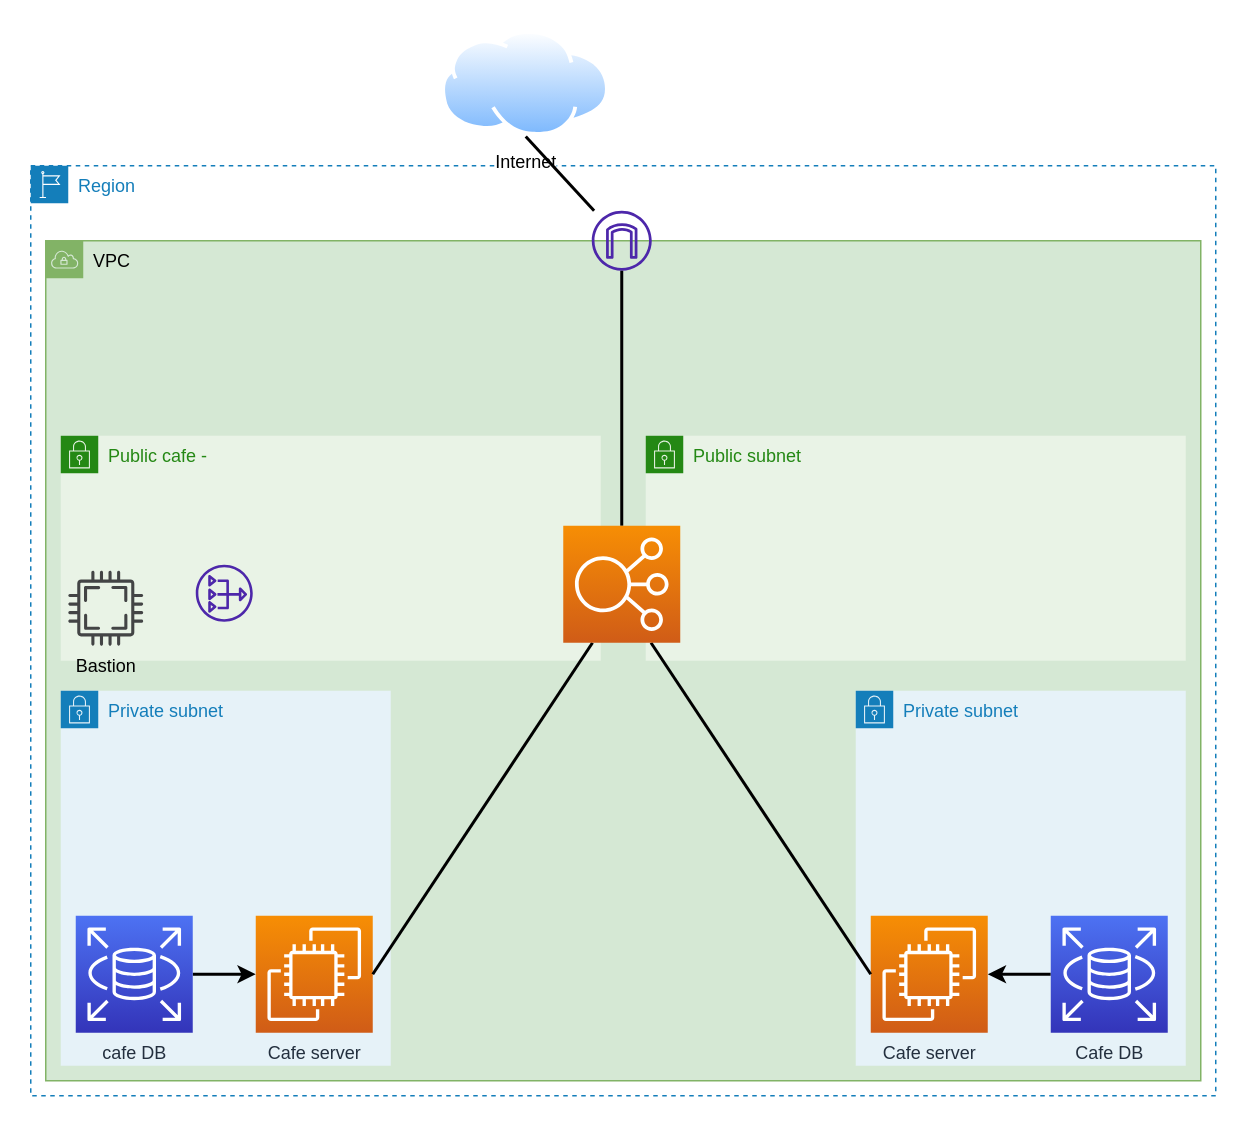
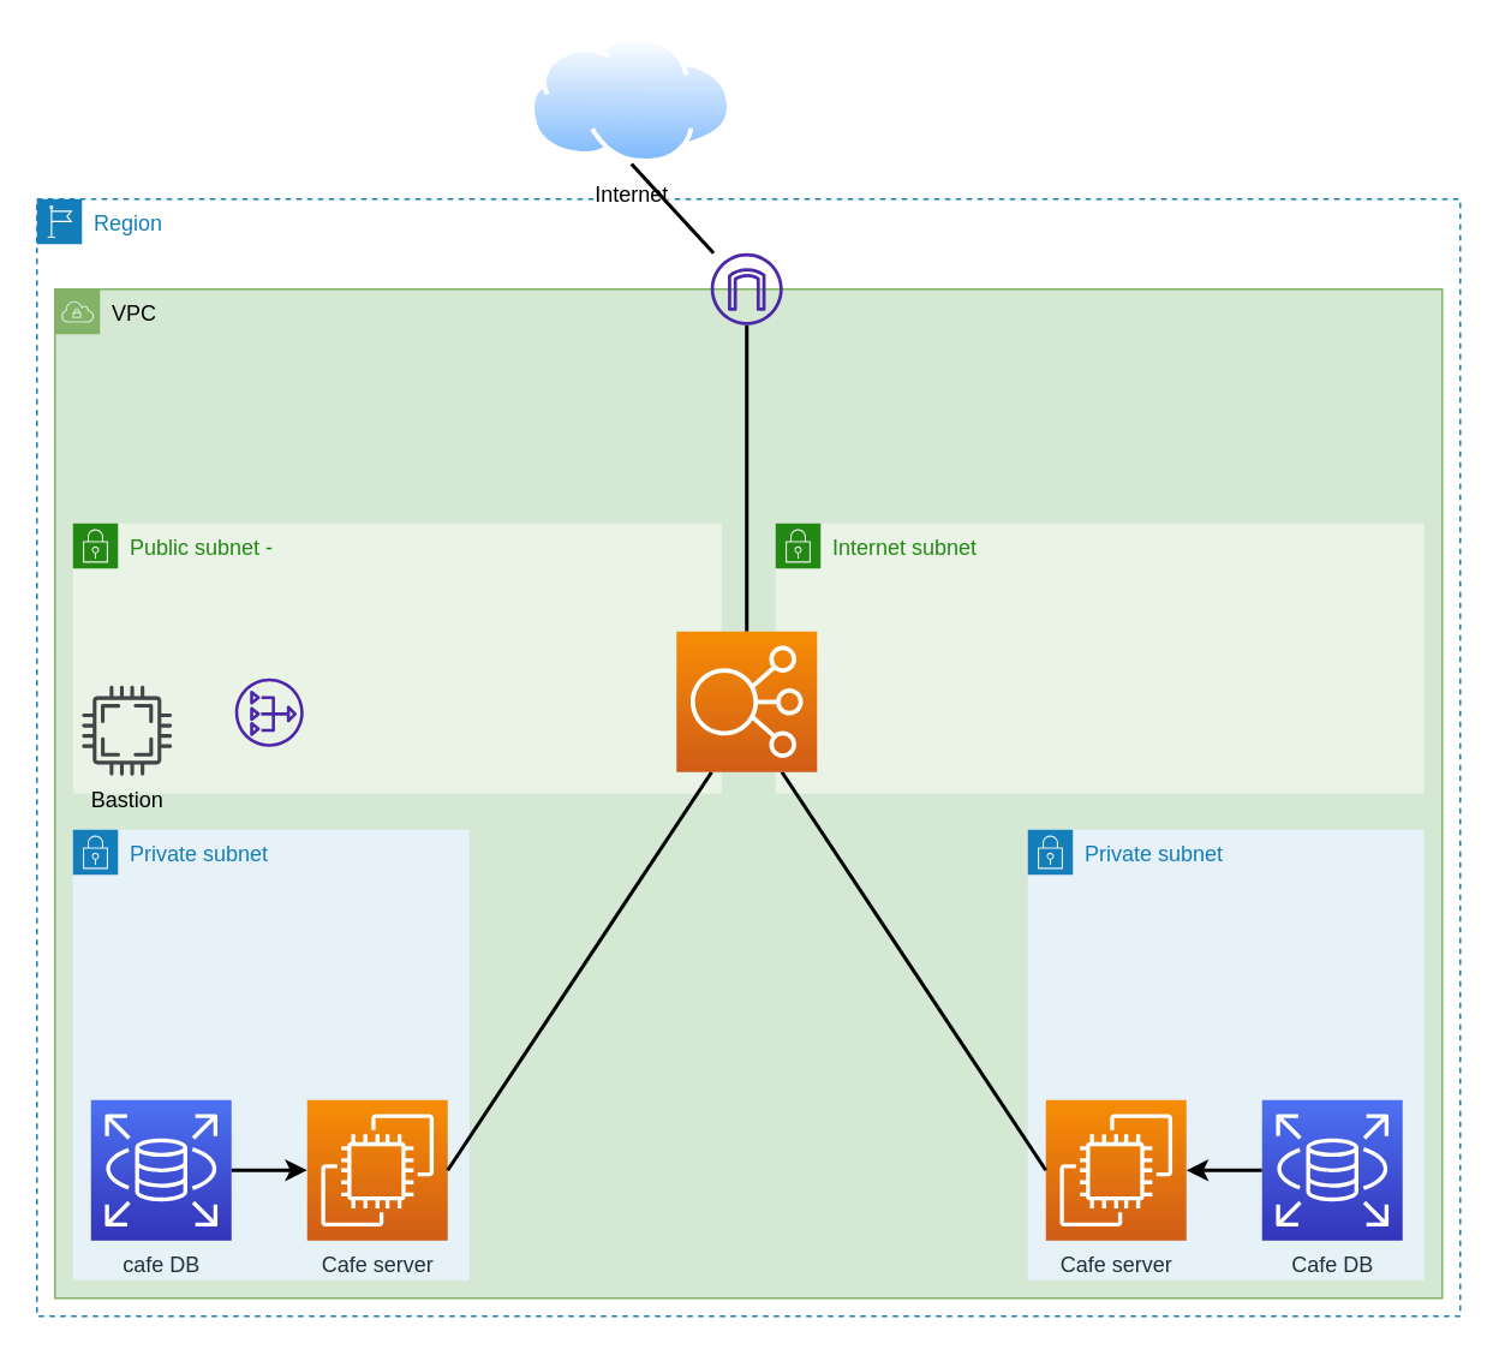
- <mxCell id="4" value="Public cafe - " style="points=[[0,0],[0.25,0],[0.5,0],[0.75,0],[1,0],[1,0.25],[1,0.5],[1,0.75],[1,1],[0.75,1],[0.5,1],[0.25,1],[0,1],[0,0.75],[0,0.5],[0,0.25]];outlineConnect=0;gradientColor=none;html=1;whiteSpace=wrap;fontSize=12;fontStyle=0;container=1;pointerEvents=0;collapsible=0;recursiveResize=0;shape=mxgraph.aws4.group;grIcon=mxgraph.aws4.group_security_group;grStroke=0;strokeColor=#248814;fillColor=#E9F3E6;verticalAlign=top;align=left;spacingLeft=30;fontColor=#248814;dashed=0;" parent="3" vertex="1"><mxGeometry x="10" y="130" width="360" height="150" as="geometry" /></mxCell>
+ <mxCell id="4" value="Public subnet - " style="points=[[0,0],[0.25,0],[0.5,0],[0.75,0],[1,0],[1,0.25],[1,0.5],[1,0.75],[1,1],[0.75,1],[0.5,1],[0.25,1],[0,1],[0,0.75],[0,0.5],[0,0.25]];outlineConnect=0;gradientColor=none;html=1;whiteSpace=wrap;fontSize=12;fontStyle=0;container=1;pointerEvents=0;collapsible=0;recursiveResize=0;shape=mxgraph.aws4.group;grIcon=mxgraph.aws4.group_security_group;grStroke=0;strokeColor=#248814;fillColor=#E9F3E6;verticalAlign=top;align=left;spacingLeft=30;fontColor=#248814;dashed=0;" parent="3" vertex="1"><mxGeometry x="10" y="130" width="360" height="150" as="geometry" /></mxCell>
- <mxCell id="11" value="Public subnet" style="points=[[0,0],[0.25,0],[0.5,0],[0.75,0],[1,0],[1,0.25],[1,0.5],[1,0.75],[1,1],[0.75,1],[0.5,1],[0.25,1],[0,1],[0,0.75],[0,0.5],[0,0.25]];outlineConnect=0;gradientColor=none;html=1;whiteSpace=wrap;fontSize=12;fontStyle=0;container=1;pointerEvents=0;collapsible=0;recursiveResize=0;shape=mxgraph.aws4.group;grIcon=mxgraph.aws4.group_security_group;grStroke=0;strokeColor=#248814;fillColor=#E9F3E6;verticalAlign=top;align=left;spacingLeft=30;fontColor=#248814;dashed=0;" parent="3" vertex="1"><mxGeometry x="400" y="130" width="360" height="150" as="geometry" /></mxCell>
+ <mxCell id="11" value="Internet subnet" style="points=[[0,0],[0.25,0],[0.5,0],[0.75,0],[1,0],[1,0.25],[1,0.5],[1,0.75],[1,1],[0.75,1],[0.5,1],[0.25,1],[0,1],[0,0.75],[0,0.5],[0,0.25]];outlineConnect=0;gradientColor=none;html=1;whiteSpace=wrap;fontSize=12;fontStyle=0;container=1;pointerEvents=0;collapsible=0;recursiveResize=0;shape=mxgraph.aws4.group;grIcon=mxgraph.aws4.group_security_group;grStroke=0;strokeColor=#248814;fillColor=#E9F3E6;verticalAlign=top;align=left;spacingLeft=30;fontColor=#248814;dashed=0;" parent="3" vertex="1"><mxGeometry x="400" y="130" width="360" height="150" as="geometry" /></mxCell>
